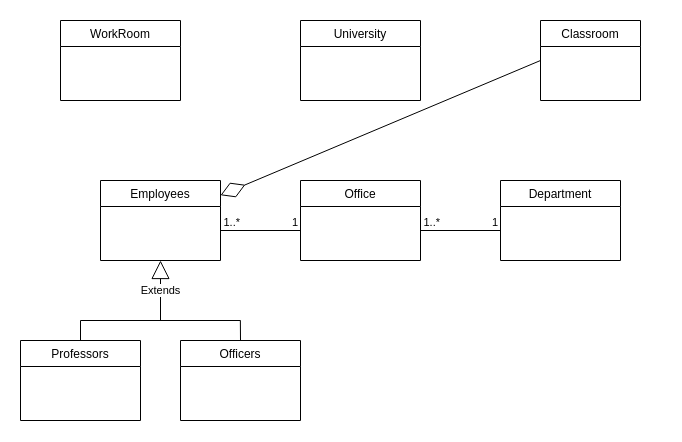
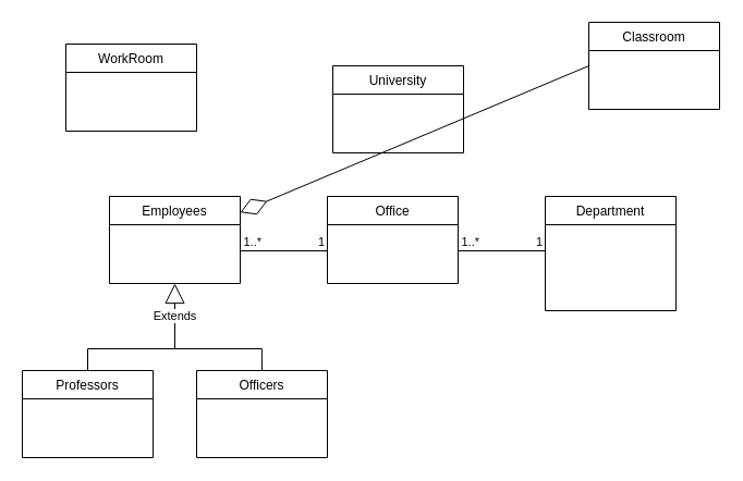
- <mxCell id="4" value="WorkRoom" style="swimlane;fontStyle=0;childLayout=stackLayout;horizontal=1;startSize=26;fillColor=none;horizontalStack=0;resizeParent=1;resizeParentMax=0;resizeLast=0;collapsible=1;marginBottom=0;strokeColor=default;" parent="1" vertex="1"><mxGeometry x="60" y="20" width="120" height="80" as="geometry" /></mxCell>
+ <mxCell id="4" value="WorkRoom" style="swimlane;fontStyle=0;childLayout=stackLayout;horizontal=1;startSize=26;fillColor=none;horizontalStack=0;resizeParent=1;resizeParentMax=0;resizeLast=0;collapsible=1;marginBottom=0;strokeColor=default;" parent="1" vertex="1"><mxGeometry x="60" y="40" width="120" height="80" as="geometry" /></mxCell>
- <mxCell id="2" value="University" style="swimlane;fontStyle=0;childLayout=stackLayout;horizontal=1;startSize=26;fillColor=none;horizontalStack=0;resizeParent=1;resizeParentMax=0;resizeLast=0;collapsible=1;marginBottom=0;strokeColor=default;" parent="1" vertex="1"><mxGeometry x="300" y="20" width="120" height="80" as="geometry" /></mxCell>
+ <mxCell id="2" value="University" style="swimlane;fontStyle=0;childLayout=stackLayout;horizontal=1;startSize=26;fillColor=none;horizontalStack=0;resizeParent=1;resizeParentMax=0;resizeLast=0;collapsible=1;marginBottom=0;strokeColor=default;" parent="1" vertex="1"><mxGeometry x="305" y="60" width="120" height="80" as="geometry" /></mxCell>
- <mxCell id="3" value="Classroom" style="swimlane;fontStyle=0;childLayout=stackLayout;horizontal=1;startSize=26;fillColor=none;horizontalStack=0;resizeParent=1;resizeParentMax=0;resizeLast=0;collapsible=1;marginBottom=0;strokeColor=default;" parent="1" vertex="1"><mxGeometry x="540" y="20" width="100" height="80" as="geometry" /></mxCell>
+ <mxCell id="3" value="Classroom" style="swimlane;fontStyle=0;childLayout=stackLayout;horizontal=1;startSize=26;fillColor=none;horizontalStack=0;resizeParent=1;resizeParentMax=0;resizeLast=0;collapsible=1;marginBottom=0;strokeColor=default;" parent="1" vertex="1"><mxGeometry x="540" y="20" width="120" height="80" as="geometry" /></mxCell>
- <mxCell id="5" value="Department" style="swimlane;fontStyle=0;childLayout=stackLayout;horizontal=1;startSize=26;fillColor=none;horizontalStack=0;resizeParent=1;resizeParentMax=0;resizeLast=0;collapsible=1;marginBottom=0;strokeColor=default;" parent="1" vertex="1"><mxGeometry x="500" y="180" width="120" height="80" as="geometry" /></mxCell>
+ <mxCell id="5" value="Department" style="swimlane;fontStyle=0;childLayout=stackLayout;horizontal=1;startSize=26;fillColor=none;horizontalStack=0;resizeParent=1;resizeParentMax=0;resizeLast=0;collapsible=1;marginBottom=0;strokeColor=default;" parent="1" vertex="1"><mxGeometry x="500" y="180" width="120" height="105" as="geometry" /></mxCell>
